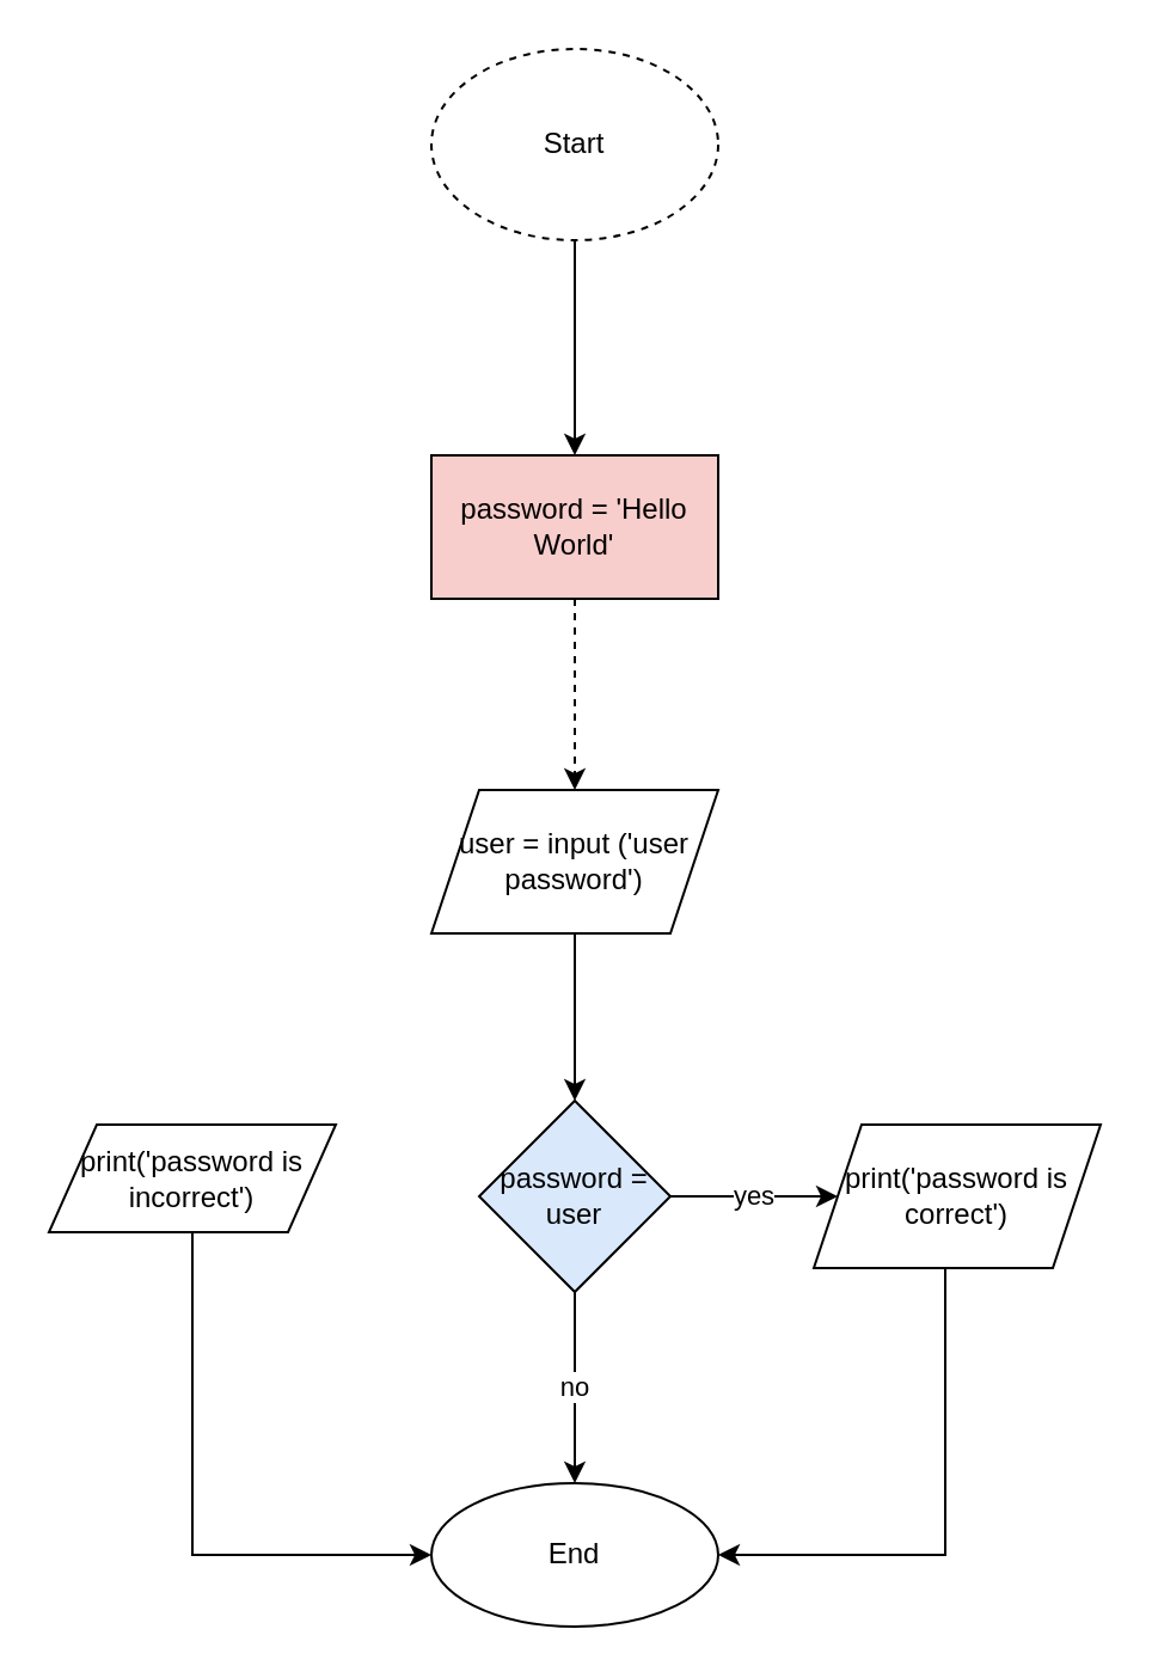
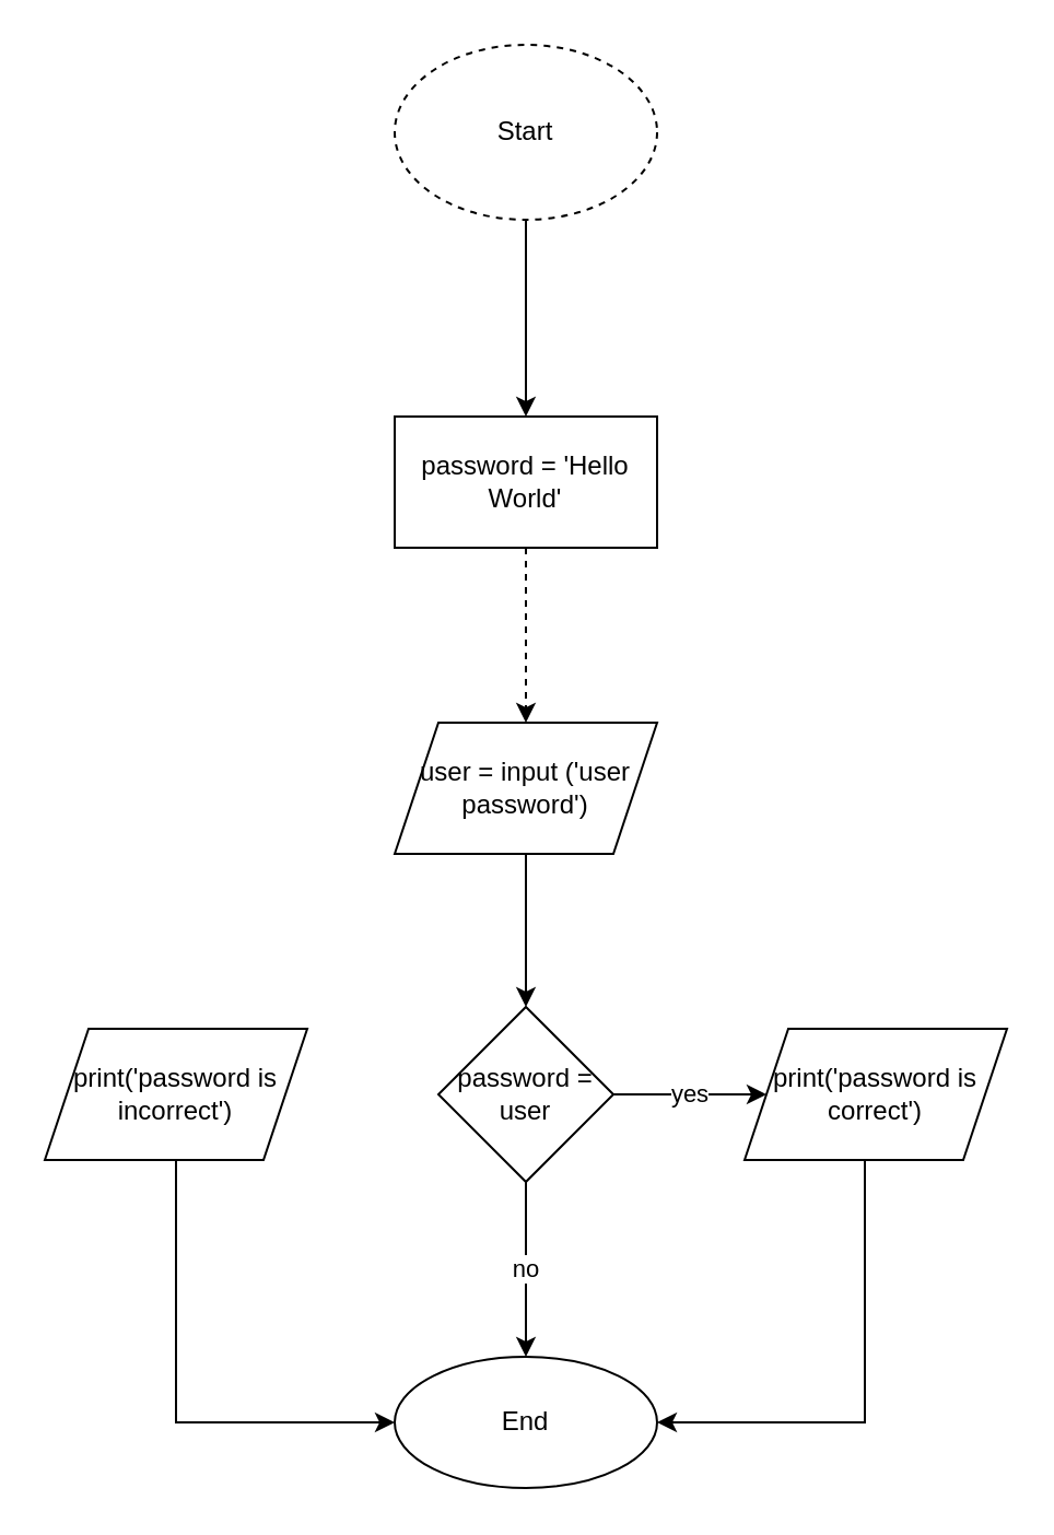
- <mxCell id="5" value="password = 'Hello World'" style="whiteSpace=wrap;html=1;fillColor=#f8cecc;" vertex="1" parent="1"><mxGeometry x="180" y="190" width="120" height="60" as="geometry" /></mxCell>
+ <mxCell id="5" value="password = 'Hello World'" style="whiteSpace=wrap;html=1;" vertex="1" parent="1"><mxGeometry x="180" y="190" width="120" height="60" as="geometry" /></mxCell>
- <mxCell id="14" value="print('password is incorrect')" style="shape=parallelogram;perimeter=parallelogramPerimeter;whiteSpace=wrap;html=1;fixedSize=1;" vertex="1" parent="1"><mxGeometry x="20" y="470" width="120" height="45" as="geometry" /></mxCell>
+ <mxCell id="14" value="print('password is incorrect')" style="shape=parallelogram;perimeter=parallelogramPerimeter;whiteSpace=wrap;html=1;fixedSize=1;" vertex="1" parent="1"><mxGeometry x="20" y="470" width="120" height="60" as="geometry" /></mxCell>
- <mxCell id="10" value="password = user" style="rhombus;whiteSpace=wrap;html=1;fillColor=#dae8fc;" vertex="1" parent="1"><mxGeometry x="200" y="460" width="80" height="80" as="geometry" /></mxCell>
+ <mxCell id="10" value="password = user" style="rhombus;whiteSpace=wrap;html=1;" vertex="1" parent="1"><mxGeometry x="200" y="460" width="80" height="80" as="geometry" /></mxCell>
